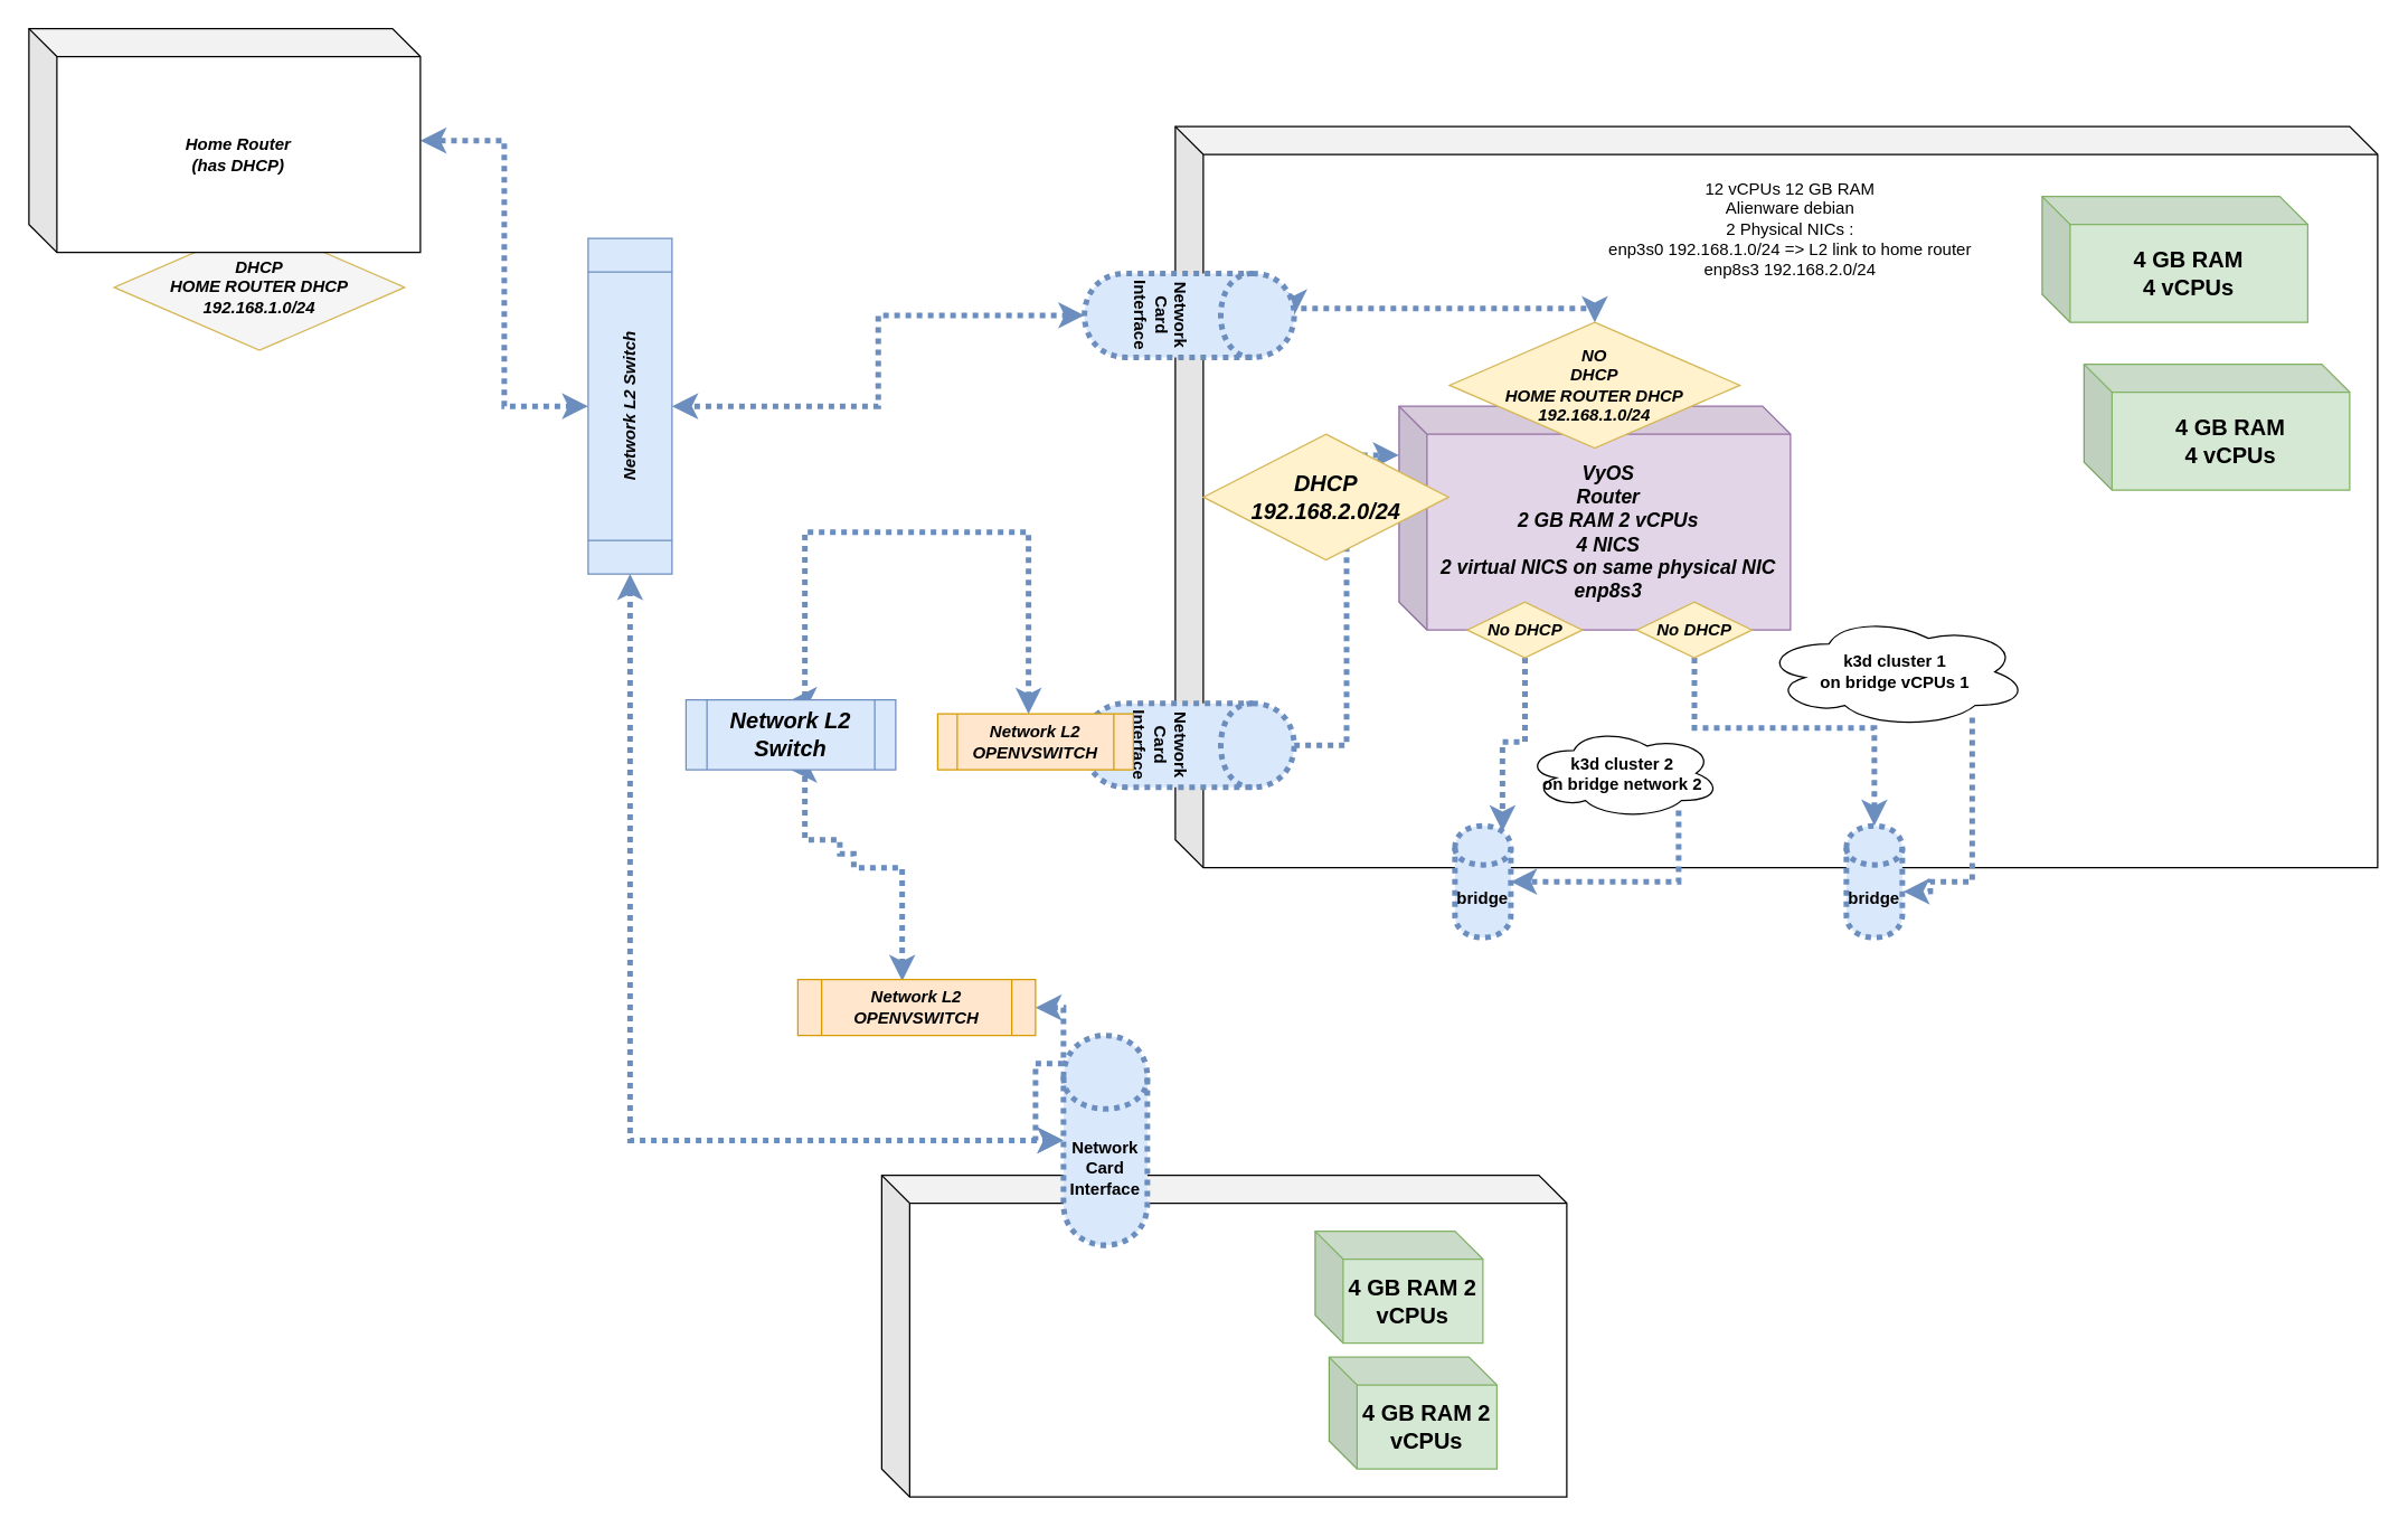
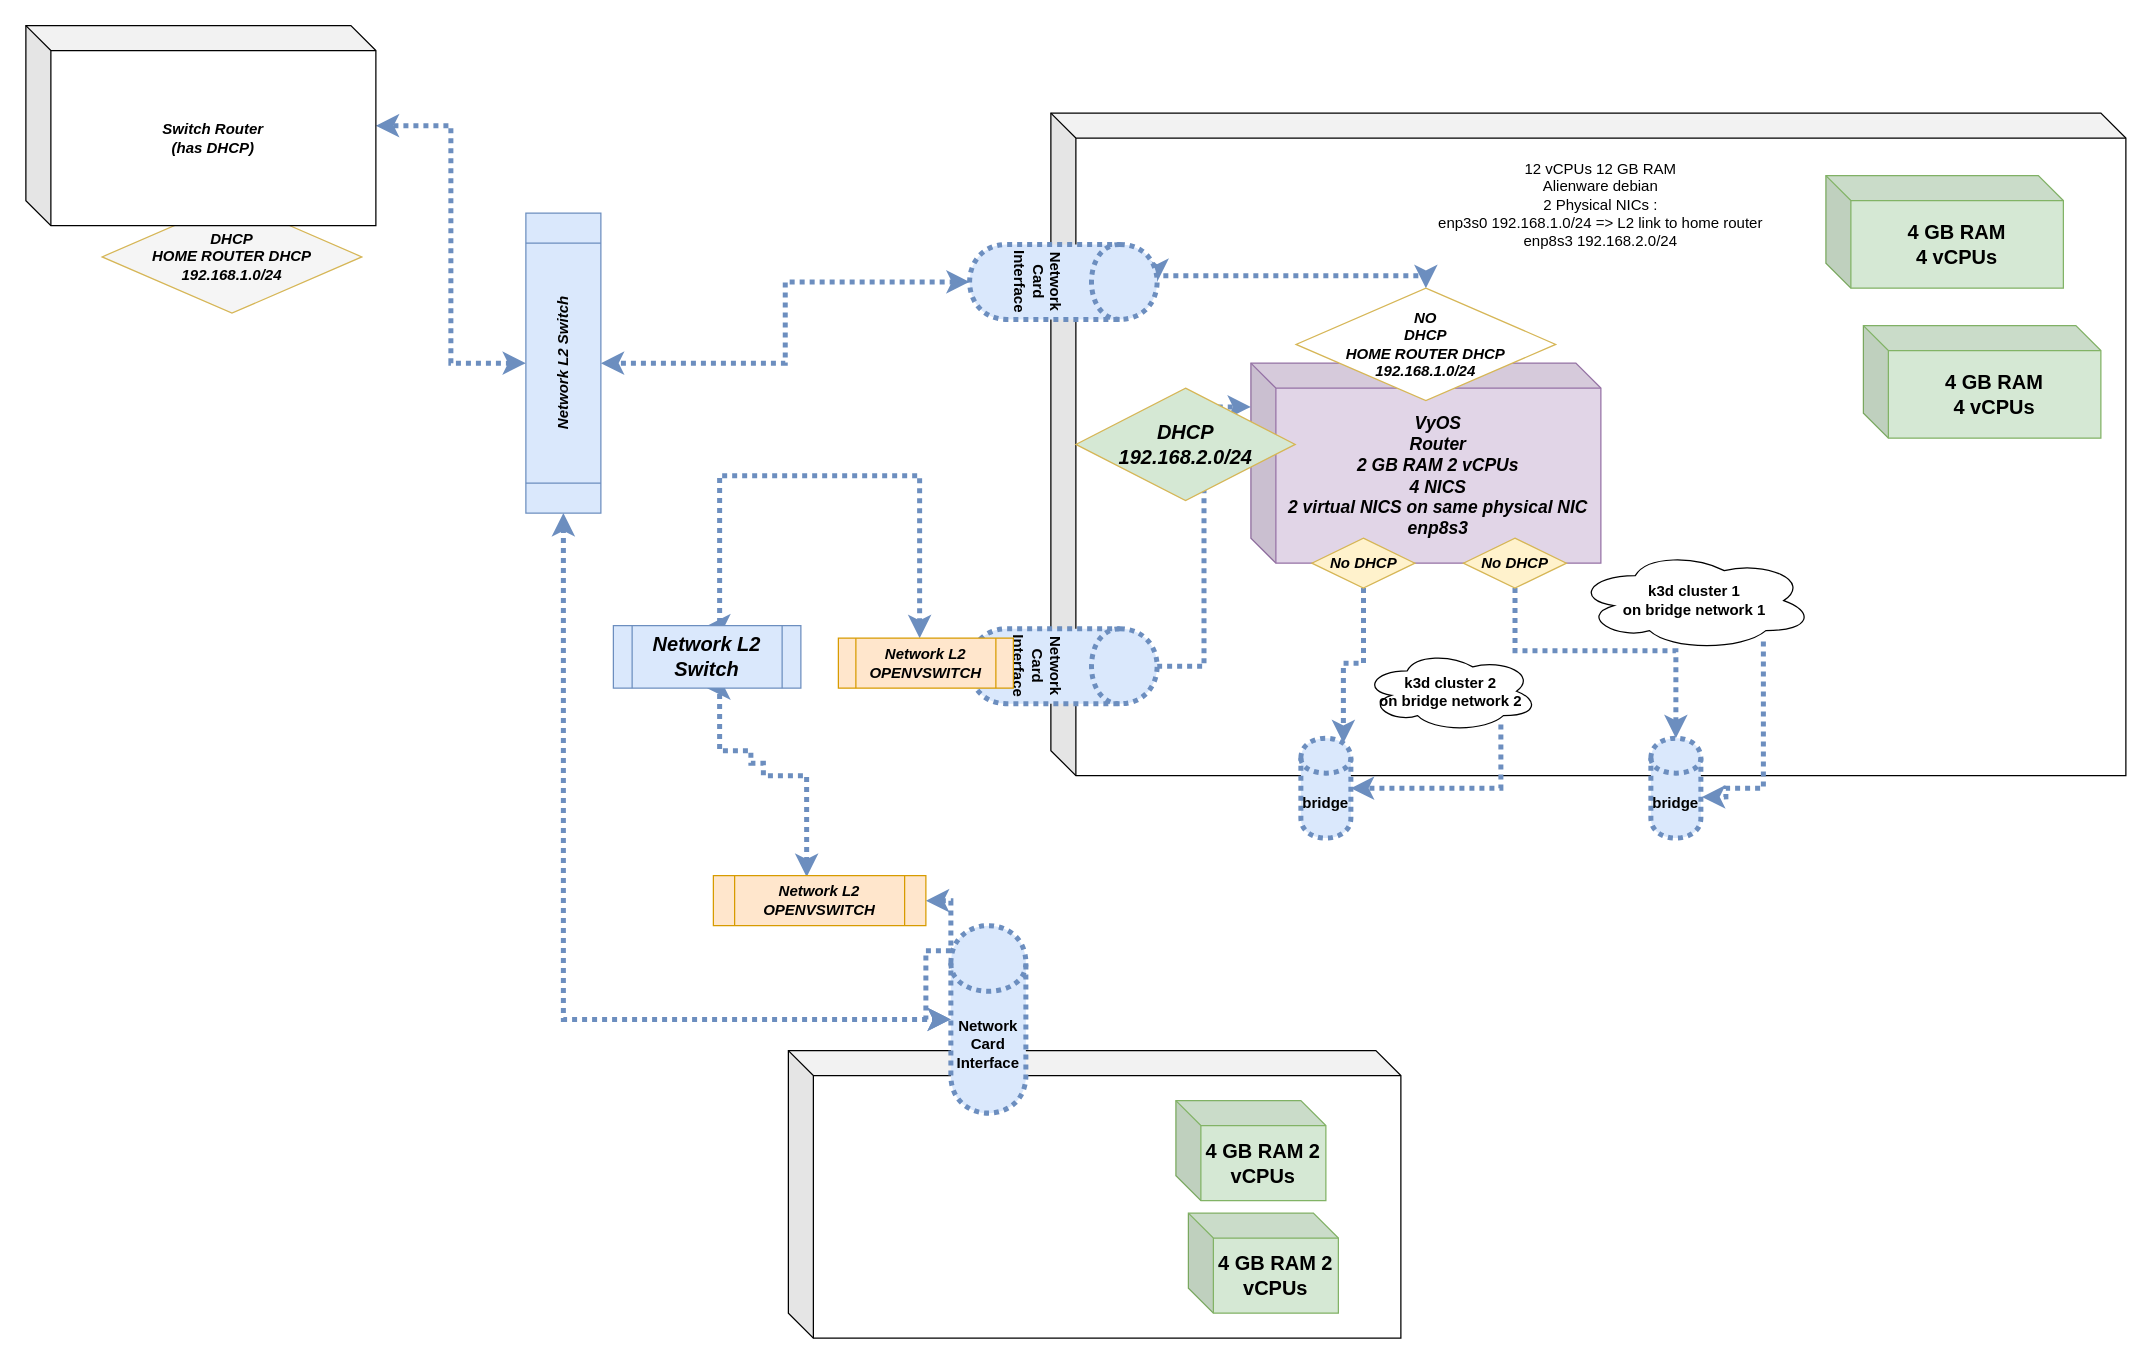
- <mxCell id="28" value="&lt;div&gt;Home Router&lt;/div&gt;&lt;div&gt;(has DHCP)&lt;br&gt;&lt;/div&gt;" style="shape=cube;whiteSpace=wrap;html=1;boundedLbl=1;backgroundOutline=1;darkOpacity=0.05;darkOpacity2=0.1;fontStyle=3" vertex="1" parent="1"><mxGeometry x="20" y="20" width="280" height="160" as="geometry" /></mxCell>
+ <mxCell id="28" value="&lt;div&gt;Switch Router&lt;/div&gt;&lt;div&gt;(has DHCP)&lt;br&gt;&lt;/div&gt;" style="shape=cube;whiteSpace=wrap;html=1;boundedLbl=1;backgroundOutline=1;darkOpacity=0.05;darkOpacity2=0.1;fontStyle=3" vertex="1" parent="1"><mxGeometry x="20" y="20" width="280" height="160" as="geometry" /></mxCell>
- <mxCell id="21" value="NO &lt;br&gt;&lt;div&gt;DHCP &lt;br&gt;HOME ROUTER DHCP 192.168.1.0/24&lt;br&gt;&lt;/div&gt;" style="rhombus;whiteSpace=wrap;html=1;fillColor=#fff2cc;strokeColor=#d6b656;fontStyle=3" vertex="1" parent="1"><mxGeometry x="1036.12" y="230" width="207.75" height="90" as="geometry" /></mxCell>
+ <mxCell id="21" value="NO &lt;br&gt;&lt;div&gt;DHCP &lt;br&gt;HOME ROUTER DHCP 192.168.1.0/24&lt;br&gt;&lt;/div&gt;" style="rhombus;whiteSpace=wrap;html=1;fillColor=#ffffff;strokeColor=#d6b656;fontStyle=3;" vertex="1" parent="1"><mxGeometry x="1036.12" y="230" width="207.75" height="90" as="geometry" /></mxCell>
- <mxCell id="18" value="&lt;div style=&quot;font-size: 16px&quot;&gt;DHCP&lt;br&gt; 192.168.2.0/24&lt;br style=&quot;font-size: 16px&quot;&gt;&lt;/div&gt;" style="rhombus;whiteSpace=wrap;html=1;fillColor=#fff2cc;strokeColor=#d6b656;fontStyle=3;fontSize=16;" vertex="1" parent="1"><mxGeometry x="860" y="310" width="175.5" height="90" as="geometry" /></mxCell>
+ <mxCell id="18" value="&lt;div style=&quot;font-size: 16px&quot;&gt;DHCP&lt;br&gt; 192.168.2.0/24&lt;br style=&quot;font-size: 16px&quot;&gt;&lt;/div&gt;" style="rhombus;whiteSpace=wrap;html=1;fillColor=#d5e8d4;strokeColor=#d6b656;fontStyle=3;fontSize=16;" vertex="1" parent="1"><mxGeometry x="860" y="310" width="175.5" height="90" as="geometry" /></mxCell>
- <mxCell id="8" value="k3d cluster 1&lt;br&gt;on bridge vCPUs 1" style="ellipse;shape=cloud;whiteSpace=wrap;html=1;fontStyle=1" vertex="1" parent="1"><mxGeometry x="1260" y="440" width="190" height="80" as="geometry" /></mxCell>
+ <mxCell id="8" value="k3d cluster 1&lt;br&gt;on bridge network 1" style="ellipse;shape=cloud;whiteSpace=wrap;html=1;fontStyle=1" vertex="1" parent="1"><mxGeometry x="1260" y="440" width="190" height="80" as="geometry" /></mxCell>
